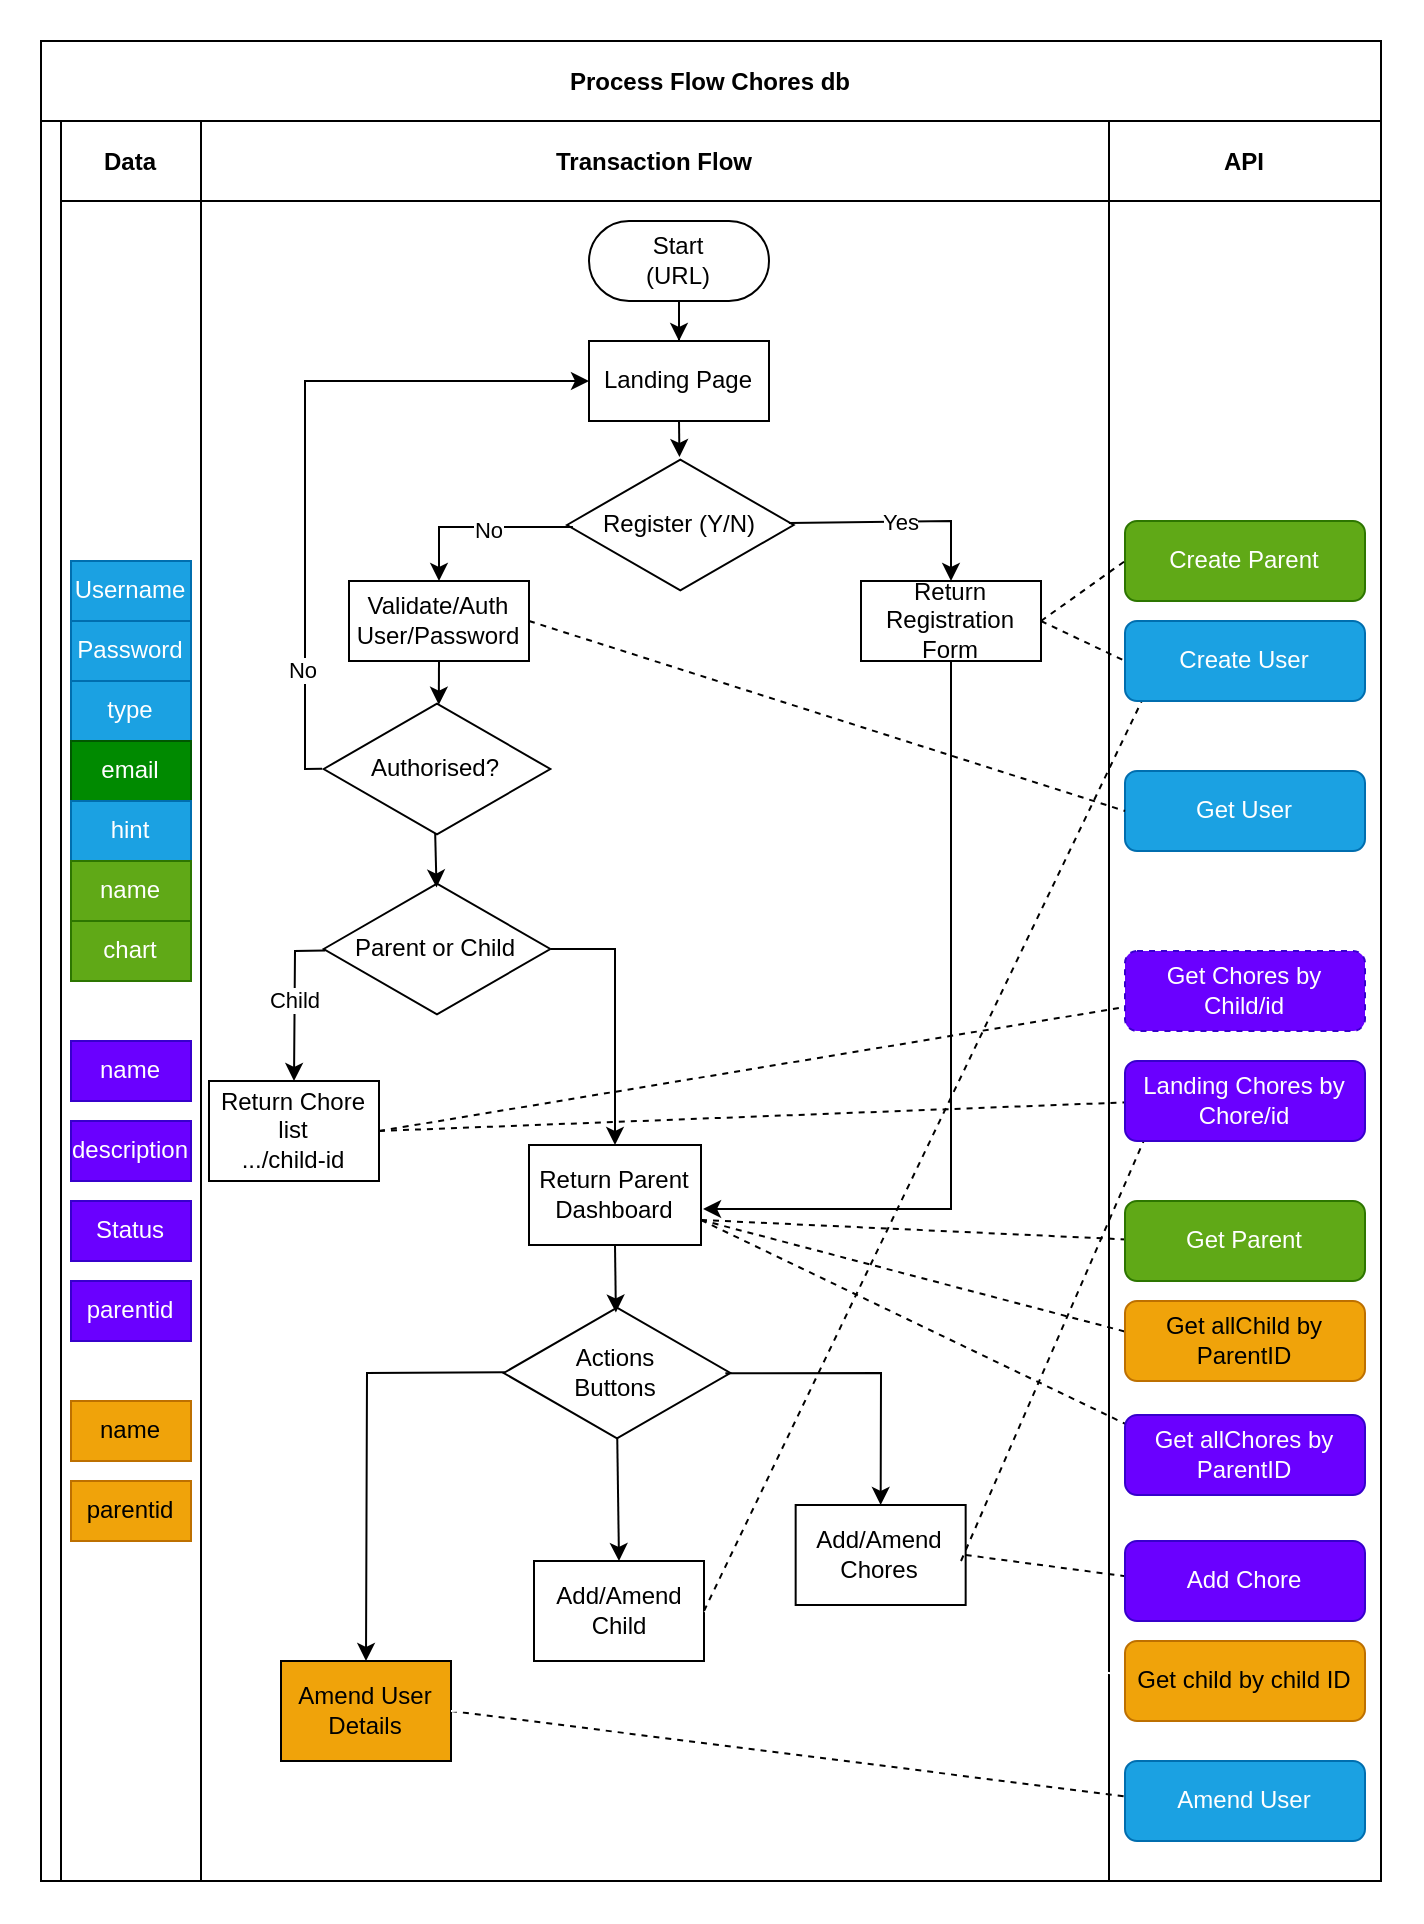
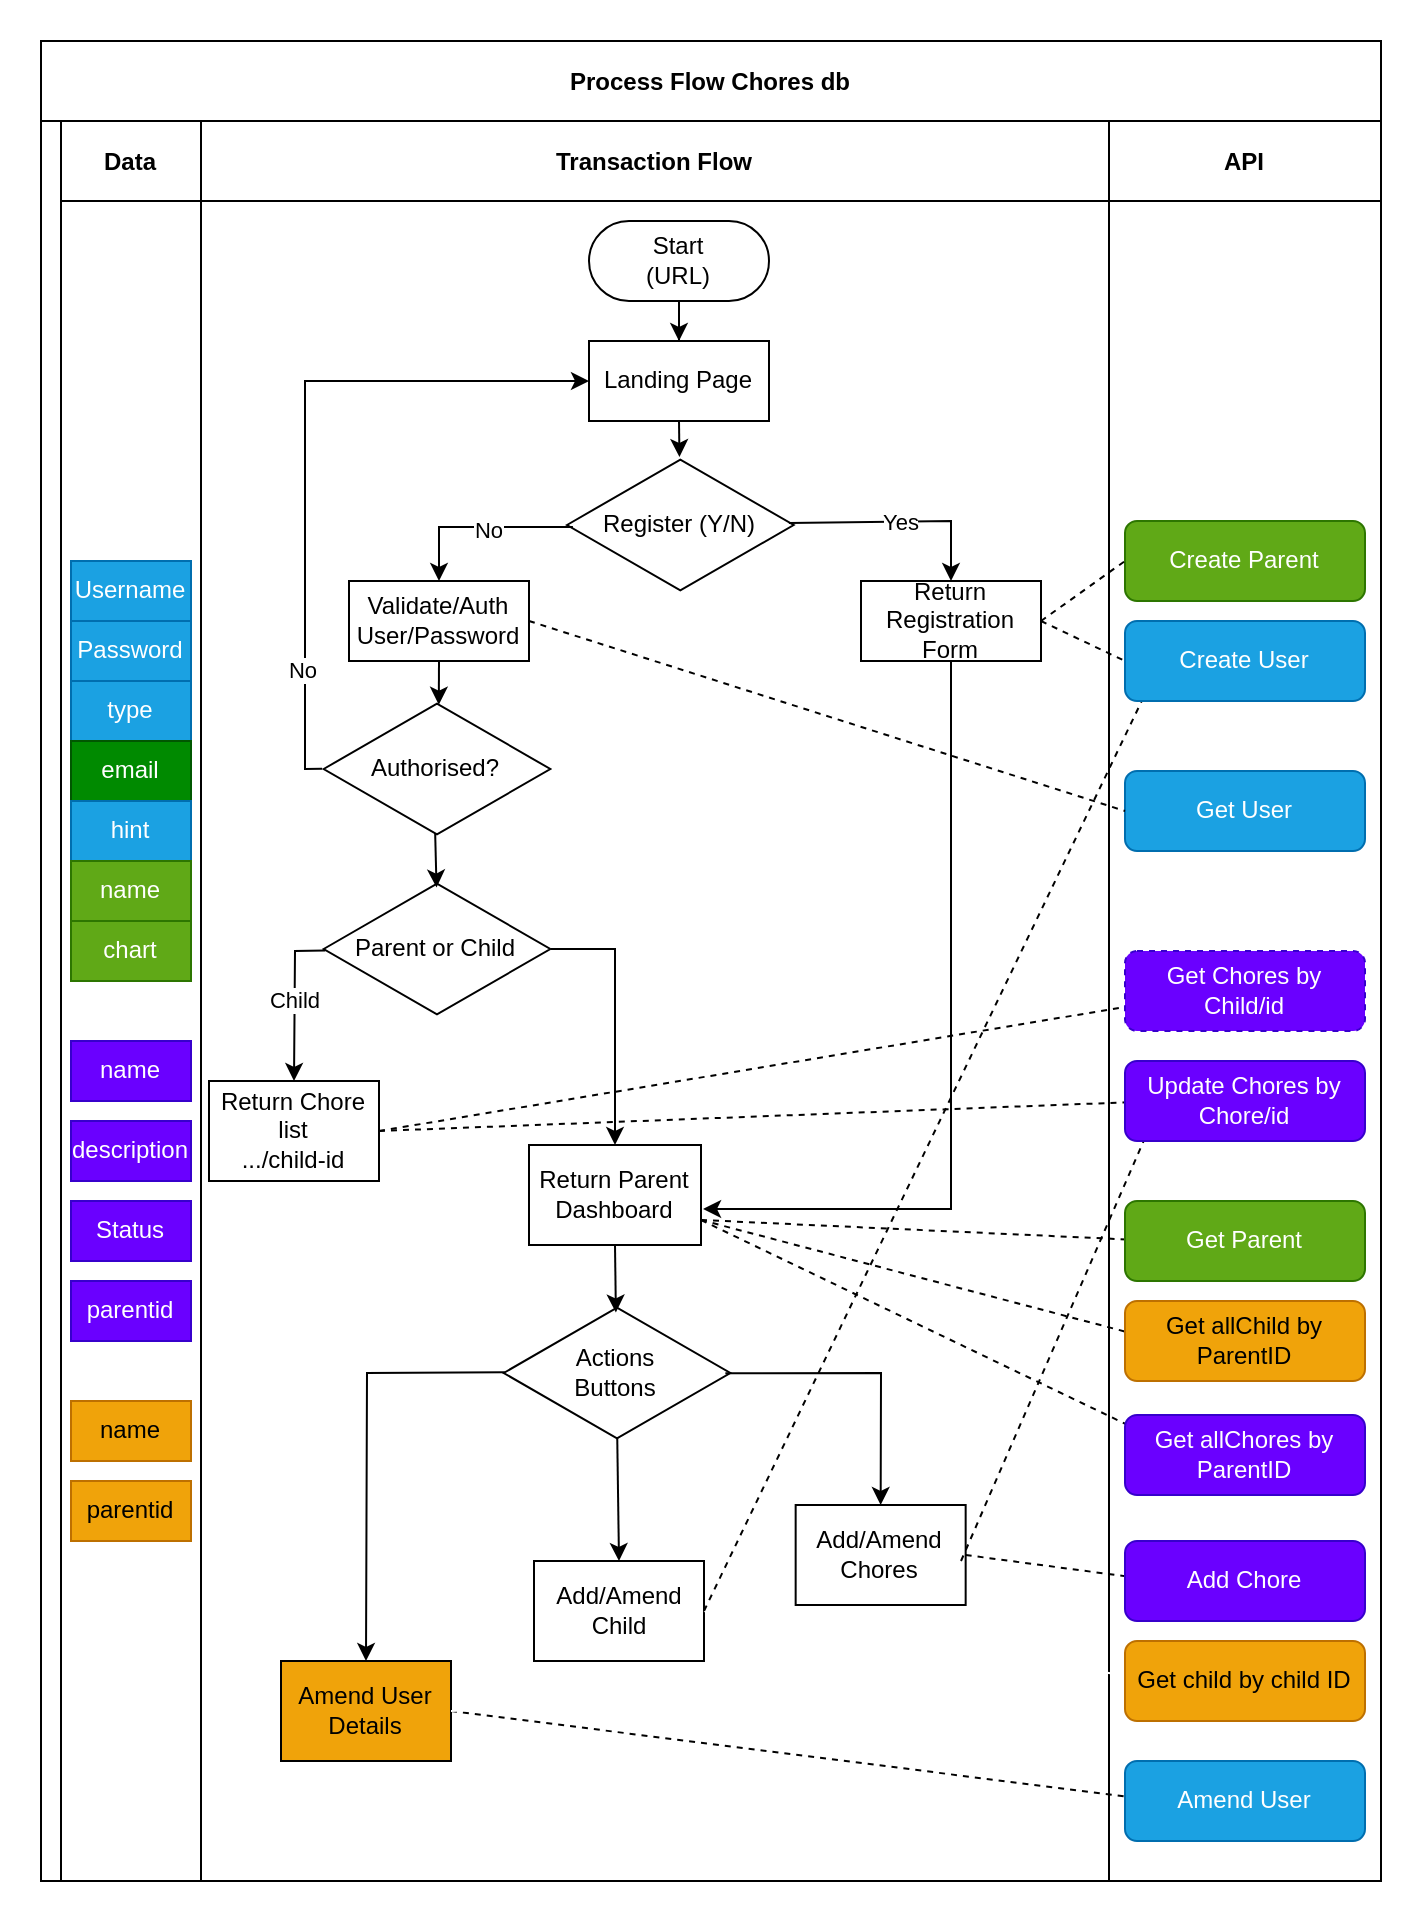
- <mxCell id="65" value="Landing Chores by Chore/id" style="rounded=1;whiteSpace=wrap;html=1;fillColor=#6a00ff;fontColor=#ffffff;strokeColor=#3700CC;" vertex="1" parent="60"><mxGeometry x="8" y="470" width="120" height="40" as="geometry" /></mxCell>
+ <mxCell id="65" value="Update Chores by Chore/id" style="rounded=1;whiteSpace=wrap;html=1;fillColor=#6a00ff;fontColor=#ffffff;strokeColor=#3700CC;" vertex="1" parent="60"><mxGeometry x="8" y="470" width="120" height="40" as="geometry" /></mxCell>
